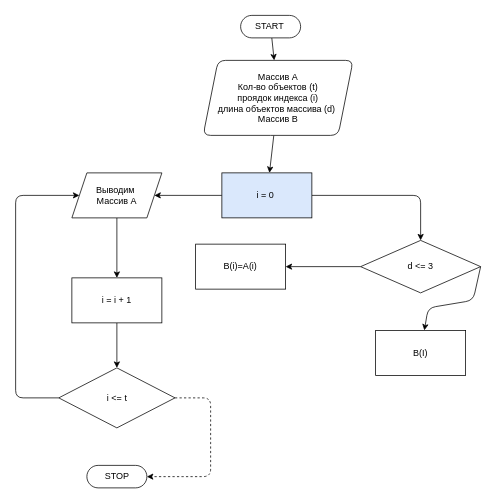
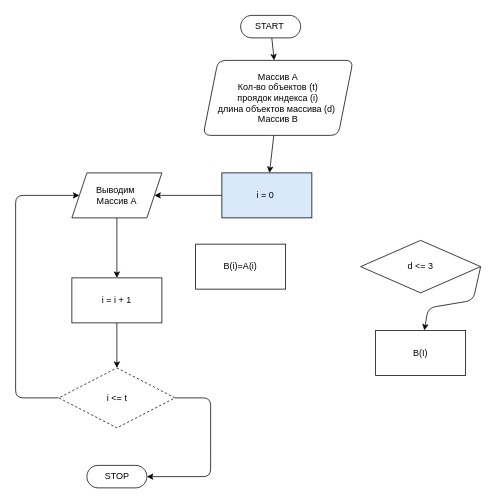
- <mxCell id="7" value="" style="edgeStyle=none;html=1;exitX=1;exitY=0.5;exitDx=0;exitDy=0;entryX=0.5;entryY=0;entryDx=0;entryDy=0;" edge="1" parent="1" source="8" target="19"><mxGeometry relative="1" as="geometry"><Array as="points"><mxPoint x="560" y="260" /></Array></mxGeometry></mxCell>
- <mxCell id="17" value="" style="edgeStyle=none;html=1;" edge="1" parent="1" source="19" target="20"><mxGeometry relative="1" as="geometry" /></mxCell>
- <mxCell id="15" value="i &amp;lt;= t" style="rhombus;whiteSpace=wrap;html=1;dashed=0;rounded=0;glass=0;sketch=0;" vertex="1" parent="1"><mxGeometry x="77.5" y="490" width="155" height="80" as="geometry" /></mxCell>
+ <mxCell id="15" value="i &amp;lt;= t" style="rhombus;whiteSpace=wrap;html=1;dashed=1;rounded=0;glass=0;sketch=0;" vertex="1" parent="1"><mxGeometry x="77.5" y="490" width="155" height="80" as="geometry" /></mxCell>
- <mxCell id="14" style="edgeStyle=none;html=1;entryX=1;entryY=0.5;entryDx=0;entryDy=0;entryPerimeter=0;exitX=1;exitY=0.5;exitDx=0;exitDy=0;dashed=1;" edge="1" parent="1" source="15" target="16"><mxGeometry relative="1" as="geometry"><mxPoint x="290" y="580" as="targetPoint" /><mxPoint x="290" y="530" as="sourcePoint" /><Array as="points"><mxPoint x="280" y="530" /><mxPoint x="280" y="600" /><mxPoint x="280" y="635" /><mxPoint x="233" y="635" /></Array></mxGeometry></mxCell>
+ <mxCell id="14" style="edgeStyle=none;html=1;entryX=1;entryY=0.5;entryDx=0;entryDy=0;entryPerimeter=0;exitX=1;exitY=0.5;exitDx=0;exitDy=0;" edge="1" parent="1" source="15" target="16"><mxGeometry relative="1" as="geometry"><mxPoint x="290" y="580" as="targetPoint" /><mxPoint x="290" y="530" as="sourcePoint" /><Array as="points"><mxPoint x="280" y="530" /><mxPoint x="280" y="600" /><mxPoint x="280" y="635" /><mxPoint x="233" y="635" /></Array></mxGeometry></mxCell>
